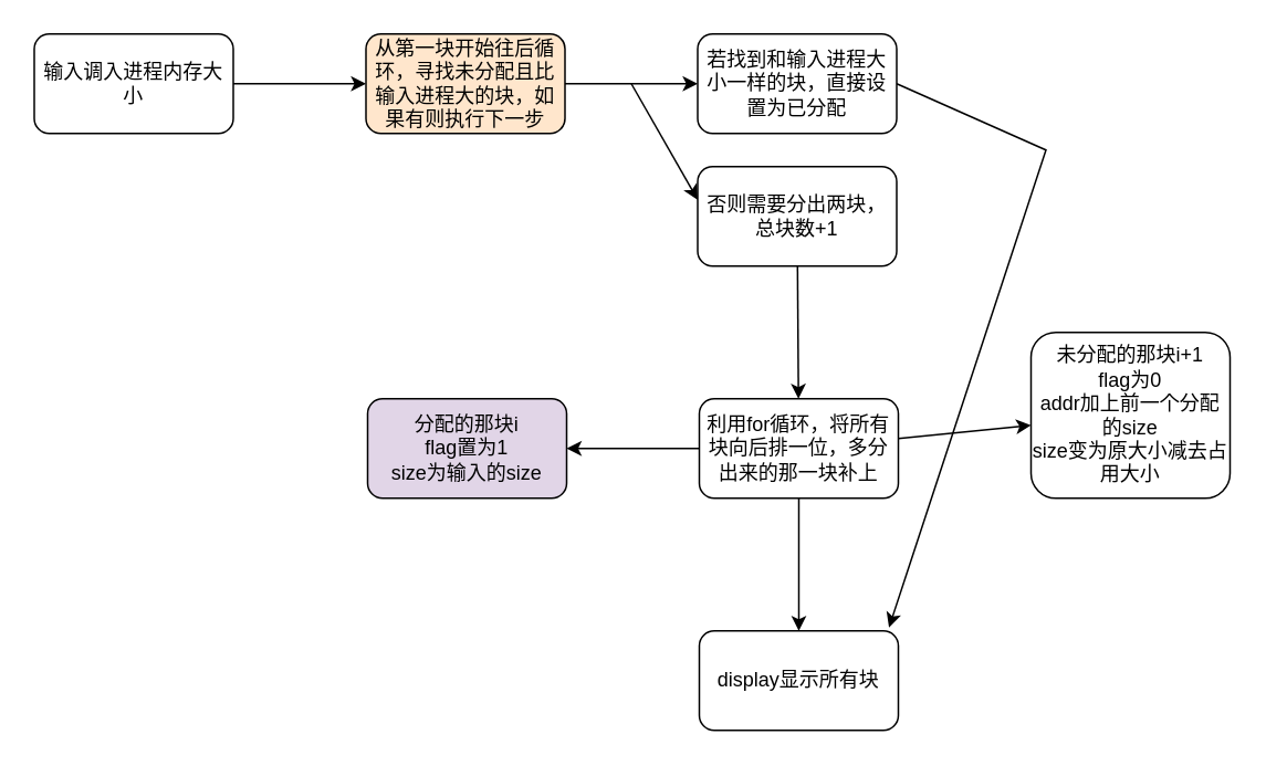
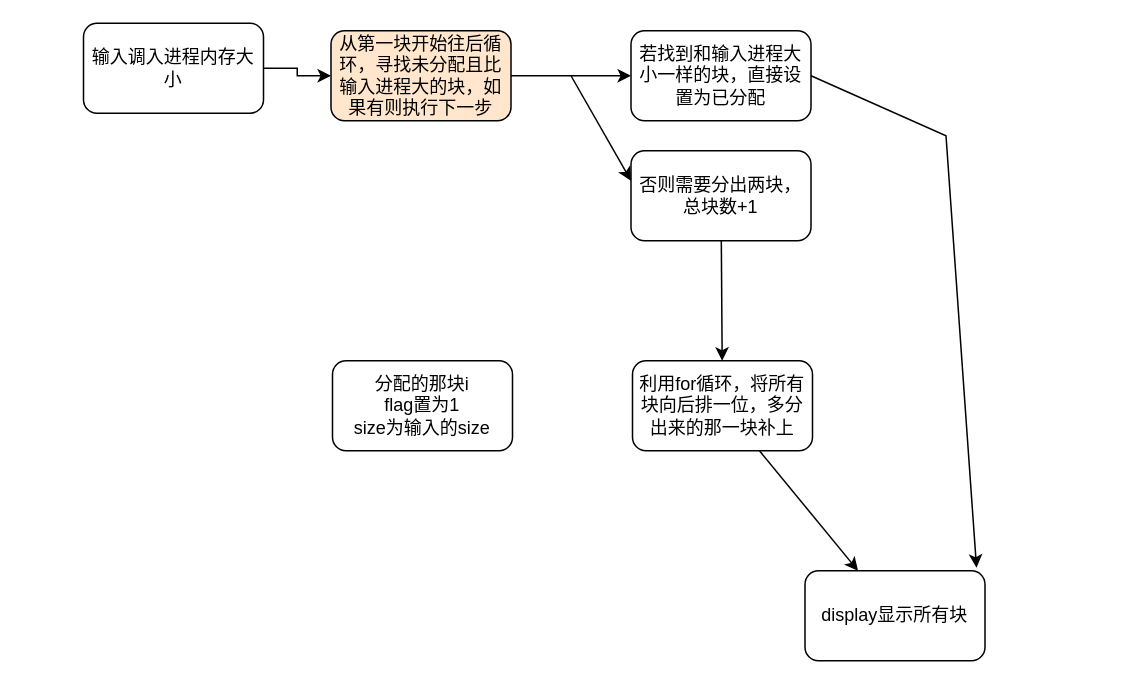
- <mxCell id="3" value="输入调入进程内存大小" style="rounded=1;whiteSpace=wrap;html=1;" vertex="1" parent="1"><mxGeometry x="20" y="20" width="120" height="60" as="geometry" /></mxCell>
+ <mxCell id="3" value="输入调入进程内存大小" style="rounded=1;whiteSpace=wrap;html=1;" vertex="1" parent="1"><mxGeometry x="55" y="15" width="120" height="60" as="geometry" /></mxCell>
- <mxCell id="16" value="未分配的那块i+1&lt;br&gt;flag为0&lt;br&gt;addr加上前一个分配的size&lt;br&gt;size变为原大小减去占用大小" style="rounded=1;whiteSpace=wrap;html=1;" vertex="1" parent="1"><mxGeometry x="621" y="200" width="120" height="100" as="geometry" /></mxCell>
- <mxCell id="12" value="" style="edgeStyle=none;rounded=0;orthogonalLoop=1;jettySize=auto;html=1;" edge="1" parent="1" source="14" target="16"><mxGeometry relative="1" as="geometry" /></mxCell>
- <mxCell id="17" value="分配的那块i&lt;br&gt;flag置为1&lt;br&gt;size为输入的size" style="rounded=1;whiteSpace=wrap;html=1;fillColor=#e1d5e7;" vertex="1" parent="1"><mxGeometry x="221" y="240" width="120" height="60" as="geometry" /></mxCell>
+ <mxCell id="17" value="分配的那块i&lt;br&gt;flag置为1&lt;br&gt;size为输入的size" style="rounded=1;whiteSpace=wrap;html=1;" vertex="1" parent="1"><mxGeometry x="221" y="240" width="120" height="60" as="geometry" /></mxCell>
- <mxCell id="11" value="" style="edgeStyle=none;rounded=0;orthogonalLoop=1;jettySize=auto;html=1;" edge="1" parent="1" source="14" target="17"><mxGeometry relative="1" as="geometry" /></mxCell>
- <mxCell id="15" value="display显示所有块" style="rounded=1;whiteSpace=wrap;html=1;" vertex="1" parent="1"><mxGeometry x="421" y="380" width="120" height="60" as="geometry" /></mxCell>
+ <mxCell id="15" value="display显示所有块" style="rounded=1;whiteSpace=wrap;html=1;" vertex="1" parent="1"><mxGeometry x="536" y="380" width="120" height="60" as="geometry" /></mxCell>
